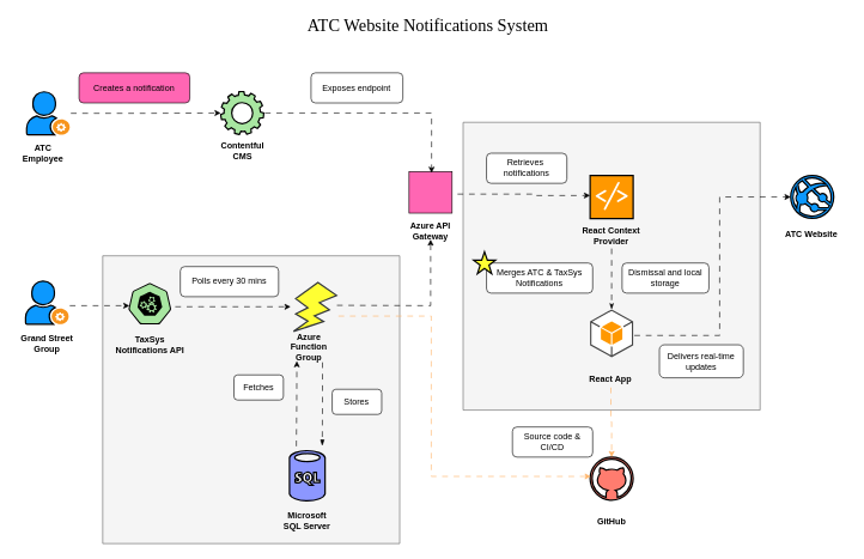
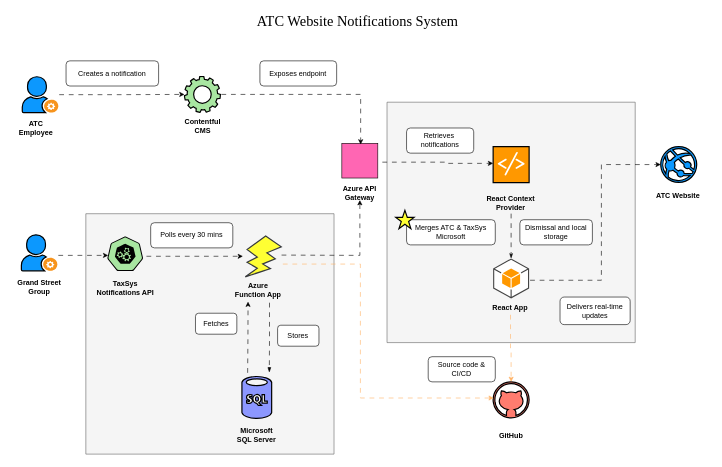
- <mxCell id="39" value="Creates a notification" style="rounded=1;whiteSpace=wrap;html=1;fillColor=#ff66b3;" parent="1" vertex="1"><mxGeometry x="109" y="101" width="154.38" height="42" as="geometry" /></mxCell>
+ <mxCell id="39" value="Creates a notification" style="rounded=1;whiteSpace=wrap;html=1;" parent="1" vertex="1"><mxGeometry x="109" y="101" width="154.38" height="42" as="geometry" /></mxCell>
- <mxCell id="47" value="&lt;b&gt;React Context Provider&lt;/b&gt;" style="text;html=1;align=center;verticalAlign=middle;whiteSpace=wrap;rounded=0;" parent="1" vertex="1"><mxGeometry x="804.2" y="313" width="94.43" height="31.26" as="geometry" /></mxCell>
+ <mxCell id="47" value="&lt;b&gt;React Context Provider&lt;/b&gt;" style="text;html=1;align=center;verticalAlign=middle;whiteSpace=wrap;rounded=0;" parent="1" vertex="1"><mxGeometry x="804.2" y="323" width="94.43" height="31.26" as="geometry" /></mxCell>
- <mxCell id="51" value="Merges ATC &amp;amp; TaxSys Notifications" style="rounded=1;whiteSpace=wrap;html=1;" vertex="1" parent="1"><mxGeometry x="677" y="366" width="148" height="42" as="geometry" /></mxCell>
+ <mxCell id="51" value="Merges ATC &amp;amp; TaxSys Microsoft" style="rounded=1;whiteSpace=wrap;html=1;" vertex="1" parent="1"><mxGeometry x="677" y="366" width="148" height="42" as="geometry" /></mxCell>
- <mxCell id="29" value="&lt;b&gt;Azure Function Group&lt;/b&gt;" style="text;html=1;align=center;verticalAlign=middle;whiteSpace=wrap;rounded=0;" parent="28" vertex="1"><mxGeometry x="-4.38" y="101.995" width="78.5" height="38.839" as="geometry" /></mxCell>
+ <mxCell id="29" value="&lt;b&gt;Azure Function App&lt;/b&gt;" style="text;html=1;align=center;verticalAlign=middle;whiteSpace=wrap;rounded=0;" parent="28" vertex="1"><mxGeometry x="-4.38" y="101.995" width="78.5" height="38.839" as="geometry" /></mxCell>
- <mxCell id="53" value="Delivers real-time updates" style="rounded=1;whiteSpace=wrap;html=1;" vertex="1" parent="1"><mxGeometry x="918" y="480" width="117" height="46" as="geometry" /></mxCell>
+ <mxCell id="53" value="Delivers real-time updates" style="rounded=1;whiteSpace=wrap;html=1;" vertex="1" parent="1"><mxGeometry x="933" y="495" width="117" height="46" as="geometry" /></mxCell>
- <mxCell id="20" value="&lt;b&gt;React App&lt;/b&gt;" style="text;html=1;align=center;verticalAlign=middle;whiteSpace=wrap;rounded=0;" parent="18" vertex="1"><mxGeometry x="8" y="81" width="62" height="20" as="geometry" /></mxCell>
+ <mxCell id="20" value="&lt;b&gt;React App&lt;/b&gt;" style="text;html=1;align=center;verticalAlign=middle;whiteSpace=wrap;rounded=0;" parent="18" vertex="1"><mxGeometry x="8" y="66" width="62" height="20" as="geometry" /></mxCell>
